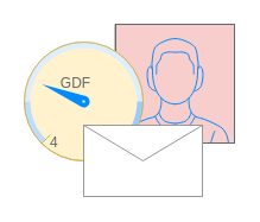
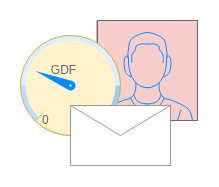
- <mxCell id="5" value="4" style="strokeWidth=1;shadow=0;dashed=0;align=center;html=1;shape=mxgraph.mockup.graphics.anchor;align=left;fontColor=#666666;" vertex="1" parent="3"><mxGeometry x="20" y="75" width="50" height="20" as="geometry" /></mxCell>
+ <mxCell id="5" value="0" style="strokeWidth=1;shadow=0;dashed=0;align=center;html=1;shape=mxgraph.mockup.graphics.anchor;align=left;fontColor=#666666;" vertex="1" parent="3"><mxGeometry x="20" y="75" width="50" height="20" as="geometry" /></mxCell>
